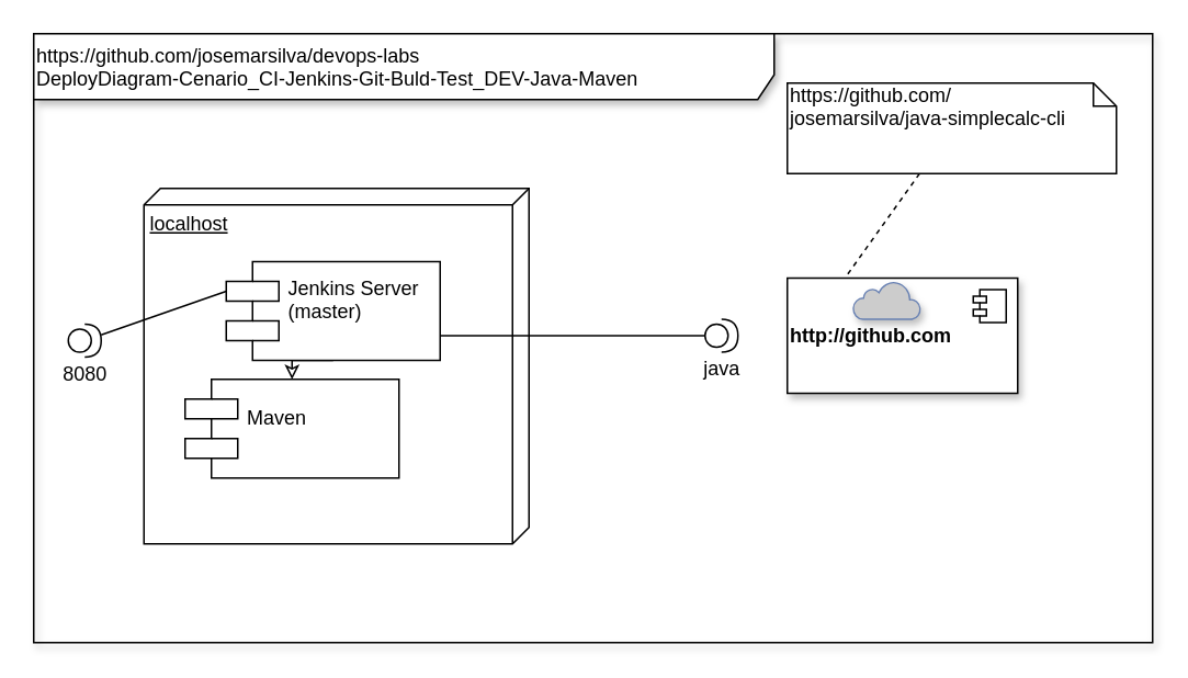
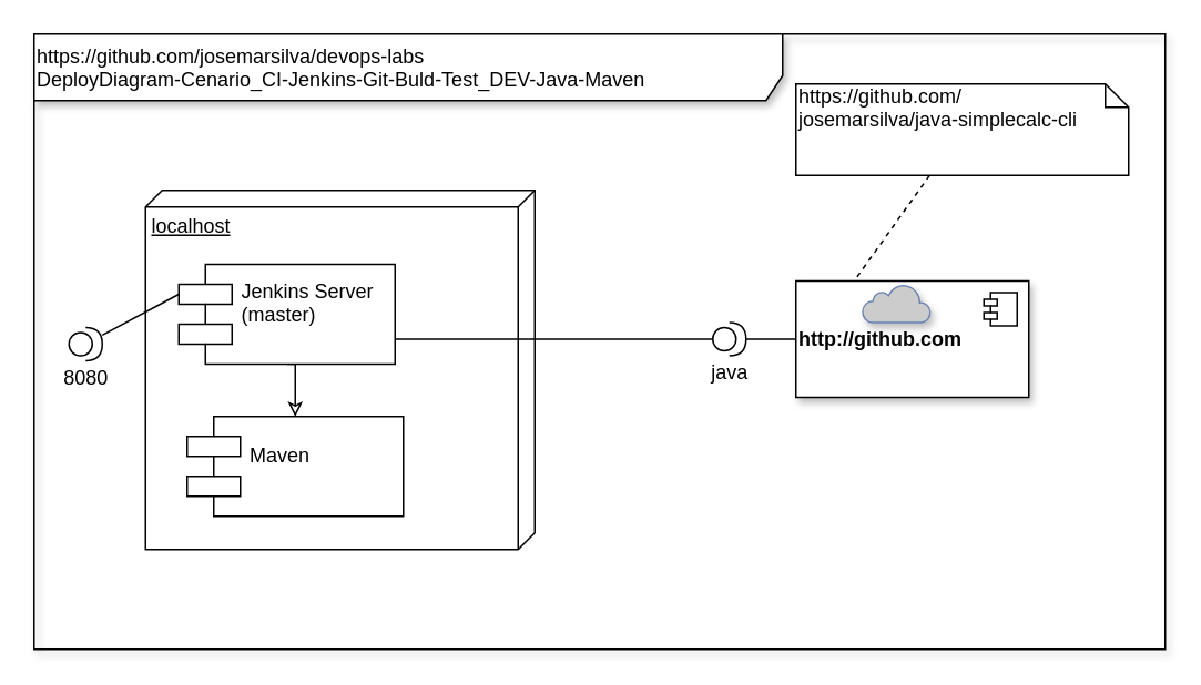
- <mxCell id="9" value="Jenkins Server&#10;(master)&#10;" style="shape=component;align=left;spacingLeft=36;" parent="1" vertex="1"><mxGeometry x="137" y="158.5" width="130" height="60" as="geometry" /></mxCell>
+ <mxCell id="9" value="Jenkins Server&#10;(master)&#10;" style="shape=component;align=left;spacingLeft=36;" parent="1" vertex="1"><mxGeometry x="107" y="158.5" width="130" height="60" as="geometry" /></mxCell>
+ <mxCell id="10" style="edgeStyle=orthogonalEdgeStyle;rounded=0;orthogonalLoop=1;jettySize=auto;html=1;entryX=0;entryY=0.5;entryDx=0;entryDy=0;endArrow=none;endFill=0;" parent="1" source="11" target="3" edge="1"><mxGeometry relative="1" as="geometry" /></mxCell>
- <mxCell id="17" value="Maven&#10;" style="shape=component;align=left;spacingLeft=36;" vertex="1" parent="1"><mxGeometry x="112" y="230" width="130" height="60" as="geometry" /></mxCell>
+ <mxCell id="17" value="Maven&#10;" style="shape=component;align=left;spacingLeft=36;" vertex="1" parent="1"><mxGeometry x="112" y="250" width="130" height="60" as="geometry" /></mxCell>
